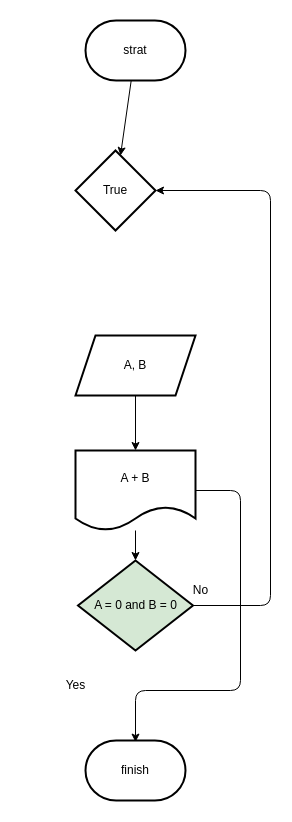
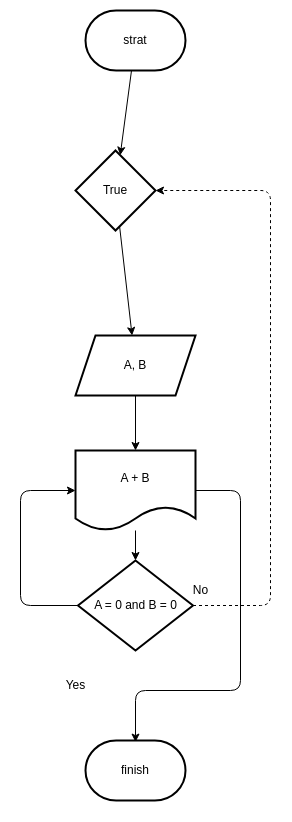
- <mxCell id="3" value="strat" style="strokeWidth=2;html=1;shape=mxgraph.flowchart.terminator;whiteSpace=wrap;" vertex="1" parent="1"><mxGeometry x="85" y="20" width="100" height="60" as="geometry" /></mxCell>
+ <mxCell id="3" value="strat" style="strokeWidth=2;html=1;shape=mxgraph.flowchart.terminator;whiteSpace=wrap;" vertex="1" parent="1"><mxGeometry x="85" y="10" width="100" height="60" as="geometry" /></mxCell>
+ <mxCell id="4" value="" style="edgeStyle=none;html=1;" edge="1" parent="1" source="5" target="7"><mxGeometry relative="1" as="geometry" /></mxCell>
- <mxCell id="9" style="edgeStyle=none;html=1;entryX=1;entryY=0.5;entryDx=0;entryDy=0;" edge="1" parent="1" source="10" target="5"><mxGeometry relative="1" as="geometry"><Array as="points"><mxPoint x="270" y="605" /><mxPoint x="270" y="190" /></Array></mxGeometry></mxCell>
+ <mxCell id="9" style="edgeStyle=none;html=1;entryX=1;entryY=0.5;entryDx=0;entryDy=0;dashed=1;" edge="1" parent="1" source="10" target="5"><mxGeometry relative="1" as="geometry"><Array as="points"><mxPoint x="270" y="605" /><mxPoint x="270" y="190" /></Array></mxGeometry></mxCell>
+ <mxCell id="8" style="edgeStyle=none;html=1;entryX=0;entryY=0.5;entryDx=0;entryDy=0;" edge="1" parent="1" source="10" target="13"><mxGeometry relative="1" as="geometry"><Array as="points"><mxPoint x="20" y="605" /><mxPoint x="20" y="490" /></Array></mxGeometry></mxCell>
- <mxCell id="10" value="A = 0 and B = 0" style="rhombus;whiteSpace=wrap;html=1;strokeWidth=2;fillColor=#d5e8d4;" vertex="1" parent="1"><mxGeometry x="77.5" y="560" width="115" height="90" as="geometry" /></mxCell>
+ <mxCell id="10" value="A = 0 and B = 0" style="rhombus;whiteSpace=wrap;html=1;strokeWidth=2;" vertex="1" parent="1"><mxGeometry x="77.5" y="560" width="115" height="90" as="geometry" /></mxCell>
